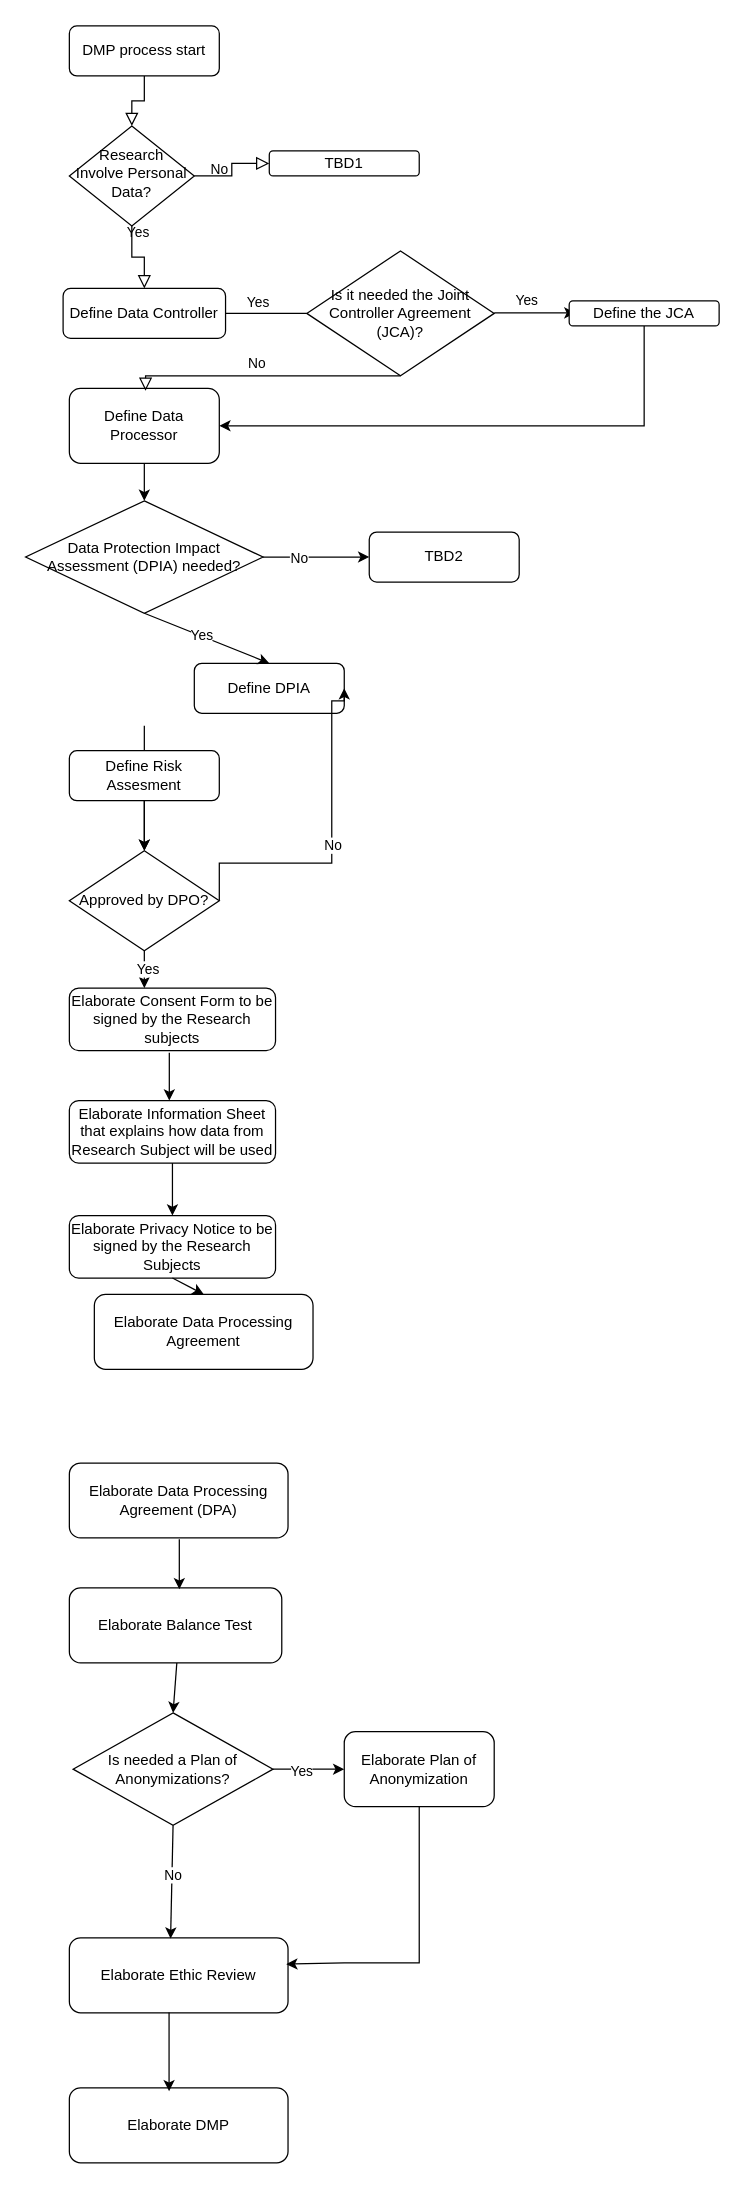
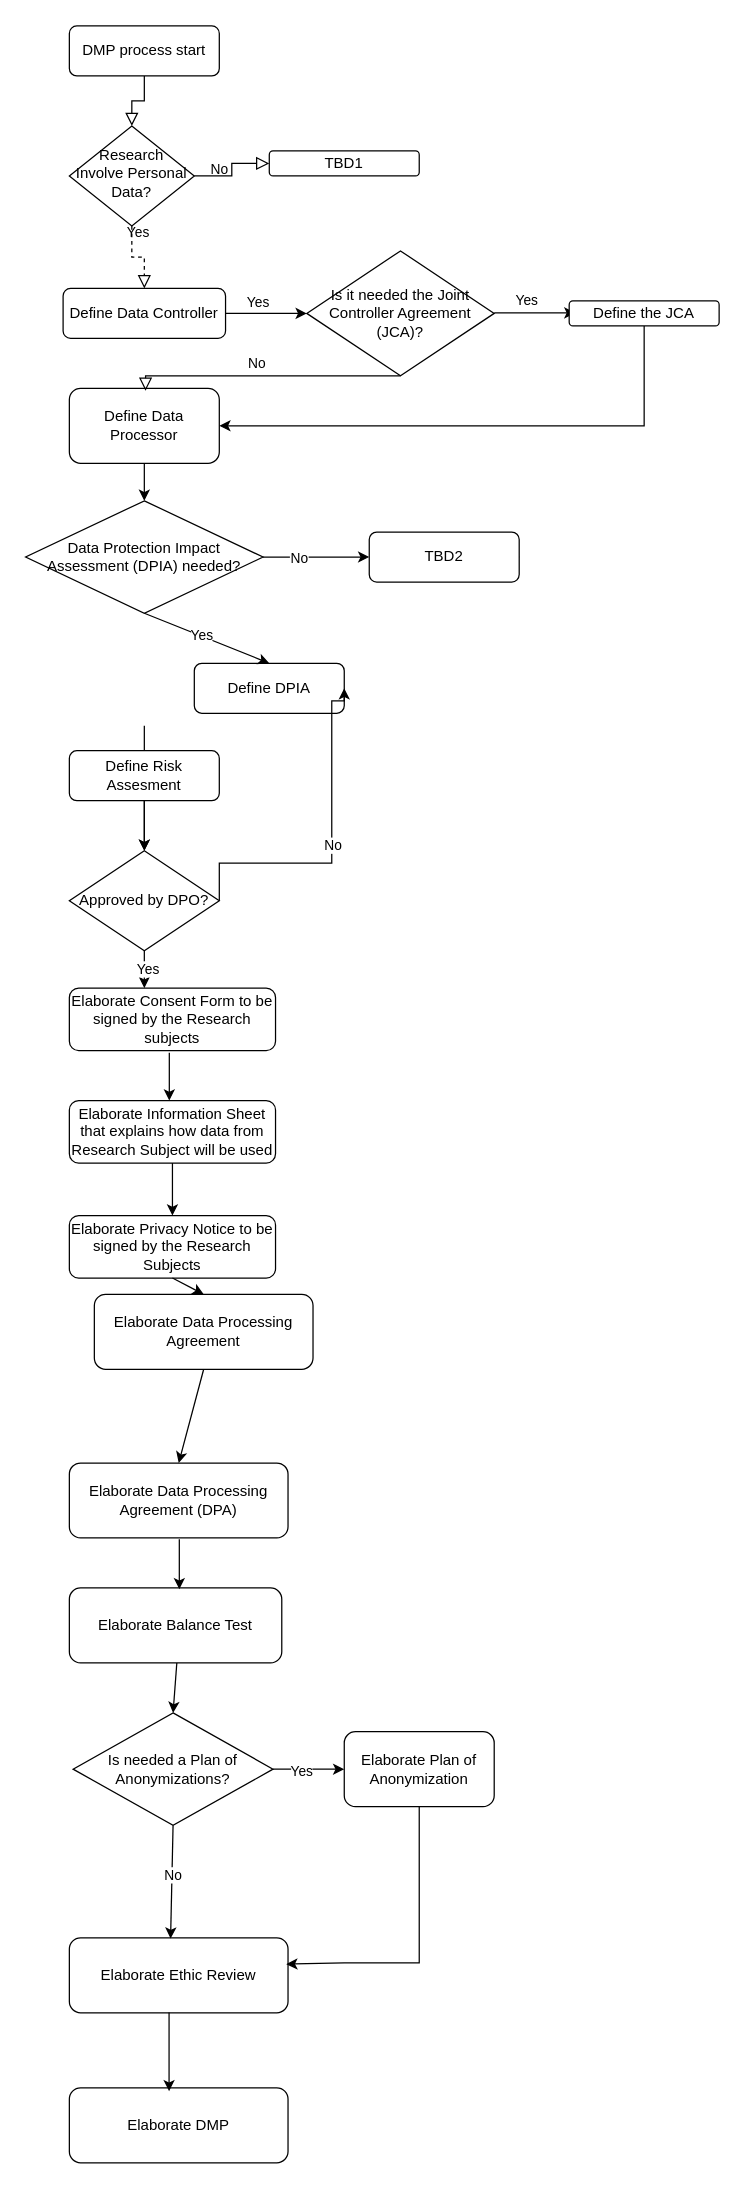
- <mxCell id="3" value="Yes" style="rounded=0;html=1;jettySize=auto;orthogonalLoop=1;fontSize=11;endArrow=block;endFill=0;endSize=8;strokeWidth=1;shadow=0;labelBackgroundColor=none;edgeStyle=orthogonalEdgeStyle;" parent="1" source="5" target="9" edge="1"><mxGeometry x="0.013" y="19" relative="1" as="geometry"><mxPoint y="-1" as="offset" /><mxPoint x="115" y="210" as="targetPoint" /></mxGeometry></mxCell>
+ <mxCell id="3" value="Yes" style="rounded=0;html=1;jettySize=auto;orthogonalLoop=1;fontSize=11;endArrow=block;endFill=0;endSize=8;strokeWidth=1;shadow=0;labelBackgroundColor=none;edgeStyle=orthogonalEdgeStyle;dashed=1;" parent="1" source="5" target="9" edge="1"><mxGeometry x="0.013" y="19" relative="1" as="geometry"><mxPoint y="-1" as="offset" /><mxPoint x="115" y="210" as="targetPoint" /></mxGeometry></mxCell>
- <mxCell id="13" value="" style="endArrow=none;html=1;rounded=0;exitX=1;exitY=0.5;exitDx=0;exitDy=0;" parent="1" source="9" target="12" edge="1"><mxGeometry width="50" height="50" relative="1" as="geometry"><mxPoint x="265" y="260" as="sourcePoint" /><mxPoint x="315" y="210" as="targetPoint" /></mxGeometry></mxCell>
+ <mxCell id="13" value="" style="endArrow=classic;html=1;rounded=0;exitX=1;exitY=0.5;exitDx=0;exitDy=0;" parent="1" source="9" target="12" edge="1"><mxGeometry width="50" height="50" relative="1" as="geometry"><mxPoint x="265" y="260" as="sourcePoint" /><mxPoint x="315" y="210" as="targetPoint" /></mxGeometry></mxCell>
+ <mxCell id="42" value="" style="endArrow=classic;html=1;rounded=0;exitX=0.5;exitY=1;exitDx=0;exitDy=0;entryX=0.5;entryY=0;entryDx=0;entryDy=0;" parent="1" source="38" target="40" edge="1"><mxGeometry width="50" height="50" relative="1" as="geometry"><mxPoint x="148" y="1032" as="sourcePoint" /><mxPoint x="153" y="1080" as="targetPoint" /></mxGeometry></mxCell>
